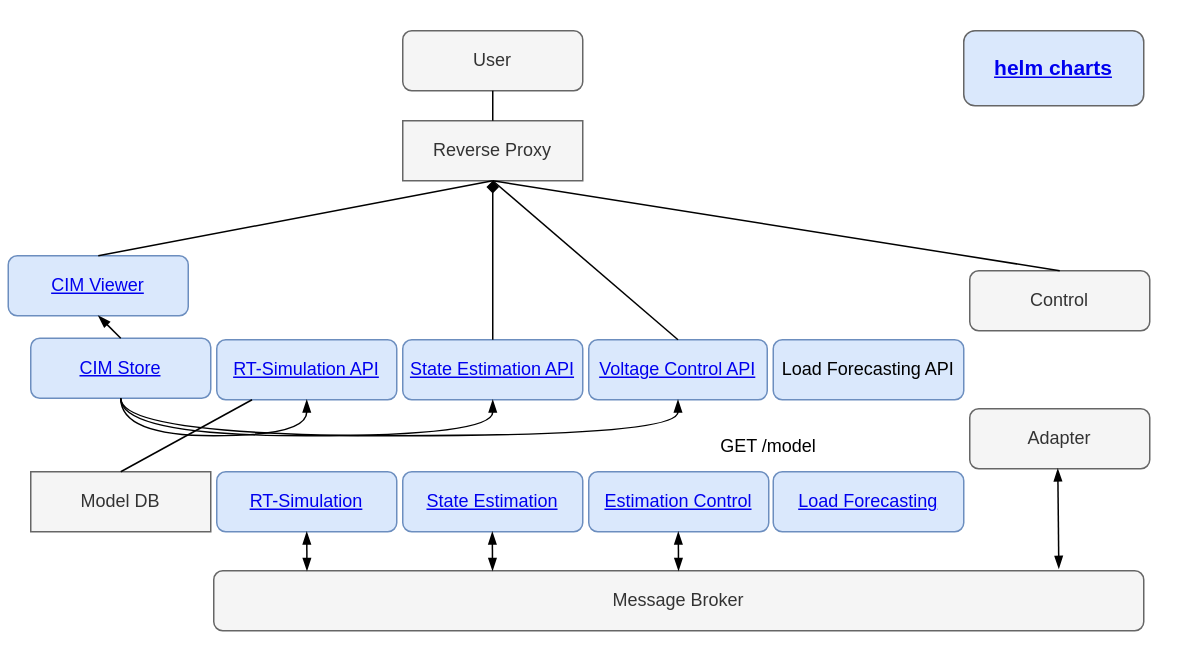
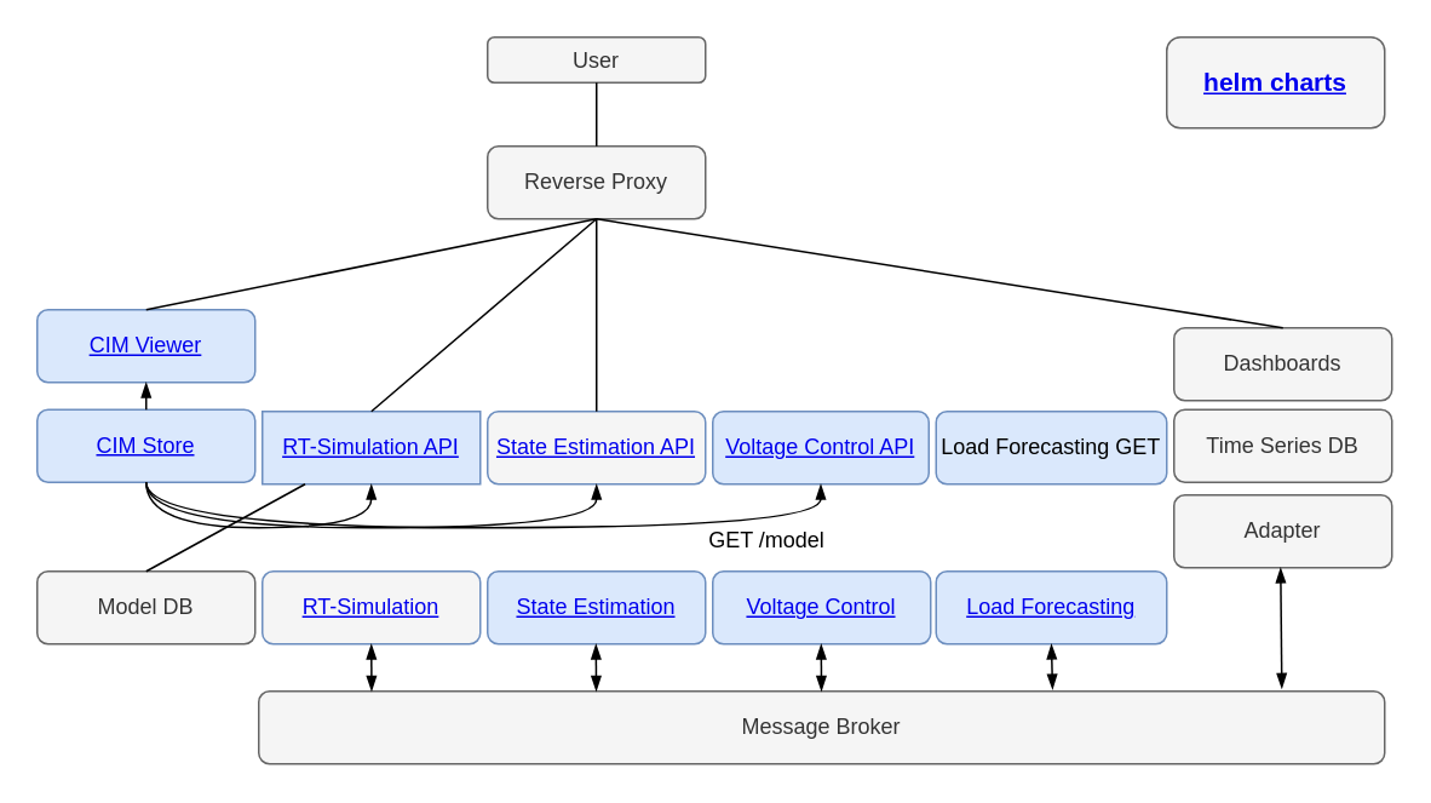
- <mxCell id="26" value="User" style="rounded=1;whiteSpace=wrap;html=1;fillColor=#f5f5f5;strokeColor=#666666;fontColor=#333333;" parent="1" vertex="1"><mxGeometry x="268" y="20" width="120" height="40" as="geometry" /></mxCell>
+ <mxCell id="26" value="User" style="rounded=1;whiteSpace=wrap;html=1;fillColor=#f5f5f5;strokeColor=#666666;fontColor=#333333;" parent="1" vertex="1"><mxGeometry x="268" y="20" width="120" height="25" as="geometry" /></mxCell>
- <mxCell id="33" value="&lt;a href=&quot;https://github.com/sogno-platform/helm-charts&quot;&gt;helm charts&lt;/a&gt;" style="rounded=1;whiteSpace=wrap;html=1;fillColor=#dae8fc;strokeColor=#666666;fontColor=#333333;fontSize=14;fontStyle=1;" parent="1" vertex="1"><mxGeometry x="642" y="20" width="120" height="50" as="geometry" /></mxCell>
+ <mxCell id="33" value="&lt;a href=&quot;https://github.com/sogno-platform/helm-charts&quot;&gt;helm charts&lt;/a&gt;" style="rounded=1;whiteSpace=wrap;html=1;fillColor=#f5f5f5;strokeColor=#666666;fontColor=#333333;fontSize=14;fontStyle=1" parent="1" vertex="1"><mxGeometry x="642" y="20" width="120" height="50" as="geometry" /></mxCell>
- <mxCell id="25" value="Reverse Proxy" style="whiteSpace=wrap;html=1;fillColor=#f5f5f5;strokeColor=#666666;fontColor=#333333;rounded=0;" parent="1" vertex="1"><mxGeometry x="268" y="80" width="120" height="40" as="geometry" /></mxCell>
+ <mxCell id="25" value="Reverse Proxy" style="rounded=1;whiteSpace=wrap;html=1;fillColor=#f5f5f5;strokeColor=#666666;fontColor=#333333;" parent="1" vertex="1"><mxGeometry x="268" y="80" width="120" height="40" as="geometry" /></mxCell>
- <mxCell id="28" value="" style="endArrow=diamond;html=1;entryX=0.5;entryY=1;entryDx=0;entryDy=0;exitX=0.5;exitY=0;exitDx=0;exitDy=0;" parent="1" source="4" target="25" edge="1"><mxGeometry width="50" height="50" relative="1" as="geometry"><mxPoint x="214" y="236" as="sourcePoint" /><mxPoint x="314" y="160" as="targetPoint" /></mxGeometry></mxCell>
+ <mxCell id="28" value="" style="endArrow=none;html=1;entryX=0.5;entryY=1;entryDx=0;entryDy=0;exitX=0.5;exitY=0;exitDx=0;exitDy=0;" parent="1" source="4" target="25" edge="1"><mxGeometry width="50" height="50" relative="1" as="geometry"><mxPoint x="214" y="236" as="sourcePoint" /><mxPoint x="314" y="160" as="targetPoint" /></mxGeometry></mxCell>
- <mxCell id="29" value="" style="endArrow=none;html=1;entryX=0.5;entryY=1;entryDx=0;entryDy=0;exitX=0.5;exitY=0;exitDx=0;exitDy=0;" parent="1" source="13" target="25" edge="1"><mxGeometry width="50" height="50" relative="1" as="geometry"><mxPoint x="338" y="236" as="sourcePoint" /><mxPoint x="314" y="160" as="targetPoint" /></mxGeometry></mxCell>
+ <mxCell id="27" value="" style="endArrow=none;html=1;entryX=0.5;entryY=1;entryDx=0;entryDy=0;exitX=0.5;exitY=0;exitDx=0;exitDy=0;" parent="1" source="3" target="25" edge="1"><mxGeometry width="50" height="50" relative="1" as="geometry"><mxPoint x="314" y="250" as="sourcePoint" /><mxPoint x="364" y="200" as="targetPoint" /></mxGeometry></mxCell>
- <mxCell id="8" value="&lt;a href=&quot;https://github.com/sogno-platform/pintura&quot;&gt;CIM Viewer&lt;/a&gt;" style="rounded=1;whiteSpace=wrap;html=1;fillColor=#dae8fc;strokeColor=#6c8ebf;" parent="1" vertex="1"><mxGeometry x="5" y="170" width="120" height="40" as="geometry" /></mxCell>
+ <mxCell id="8" value="&lt;a href=&quot;https://github.com/sogno-platform/pintura&quot;&gt;CIM Viewer&lt;/a&gt;" style="rounded=1;whiteSpace=wrap;html=1;fillColor=#dae8fc;strokeColor=#6c8ebf;" parent="1" vertex="1"><mxGeometry x="20" y="170" width="120" height="40" as="geometry" /></mxCell>
- <mxCell id="12" value="Control" style="rounded=1;whiteSpace=wrap;html=1;fillColor=#f5f5f5;strokeColor=#666666;fontColor=#333333;" parent="1" vertex="1"><mxGeometry x="646" y="180" width="120" height="40" as="geometry" /></mxCell>
+ <mxCell id="12" value="Dashboards" style="rounded=1;whiteSpace=wrap;html=1;fillColor=#f5f5f5;strokeColor=#666666;fontColor=#333333;" parent="1" vertex="1"><mxGeometry x="646" y="180" width="120" height="40" as="geometry" /></mxCell>
+ <mxCell id="11" value="Time Series DB" style="rounded=1;whiteSpace=wrap;html=1;fillColor=#f5f5f5;strokeColor=#666666;fontColor=#333333;" parent="1" vertex="1"><mxGeometry x="646" y="225" width="120" height="40" as="geometry" /></mxCell>
- <mxCell id="3" value="&lt;a href=&quot;https://github.com/sogno-platform/dpsim-service&quot;&gt;RT-Simulation API&lt;/a&gt;" style="rounded=1;whiteSpace=wrap;html=1;fillColor=#dae8fc;strokeColor=#6c8ebf;" parent="1" vertex="1"><mxGeometry x="144" y="226" width="120" height="40" as="geometry" /></mxCell>
+ <mxCell id="3" value="&lt;a href=&quot;https://github.com/sogno-platform/dpsim-service&quot;&gt;RT-Simulation API&lt;/a&gt;" style="whiteSpace=wrap;html=1;fillColor=#dae8fc;strokeColor=#6c8ebf;rounded=0;" parent="1" vertex="1"><mxGeometry x="144" y="226" width="120" height="40" as="geometry" /></mxCell>
- <mxCell id="4" value="&lt;a href=&quot;https://github.com/sogno-platform/pyvolt-service&quot;&gt;State Estimation API&lt;/a&gt;" style="rounded=1;whiteSpace=wrap;html=1;fillColor=#dae8fc;strokeColor=#6c8ebf;" parent="1" vertex="1"><mxGeometry x="268" y="226" width="120" height="40" as="geometry" /></mxCell>
+ <mxCell id="4" value="&lt;a href=&quot;https://github.com/sogno-platform/pyvolt-service&quot;&gt;State Estimation API&lt;/a&gt;" style="rounded=1;whiteSpace=wrap;html=1;fillColor=#f5f5f5;strokeColor=#6c8ebf;" parent="1" vertex="1"><mxGeometry x="268" y="226" width="120" height="40" as="geometry" /></mxCell>
- <mxCell id="34" value="Load Forecasting API" style="rounded=1;whiteSpace=wrap;html=1;fillColor=#dae8fc;strokeColor=#6c8ebf;" parent="1" vertex="1"><mxGeometry x="515" y="226" width="127" height="40" as="geometry" /></mxCell>
+ <mxCell id="34" value="Load Forecasting GET" style="rounded=1;whiteSpace=wrap;html=1;fillColor=#dae8fc;strokeColor=#6c8ebf;" parent="1" vertex="1"><mxGeometry x="515" y="226" width="127" height="40" as="geometry" /></mxCell>
- <mxCell id="19" value="GET /model" style="text;html=1;strokeColor=none;fillColor=none;align=center;verticalAlign=middle;whiteSpace=wrap;rounded=0;" parent="1" vertex="1"><mxGeometry x="474" y="287" width="76" height="20" as="geometry" /></mxCell>
+ <mxCell id="19" value="GET /model" style="text;html=1;strokeColor=none;fillColor=none;align=center;verticalAlign=middle;whiteSpace=wrap;rounded=0;" parent="1" vertex="1"><mxGeometry x="384" y="287" width="76" height="20" as="geometry" /></mxCell>
- <mxCell id="7" value="Model DB" style="whiteSpace=wrap;html=1;fillColor=#f5f5f5;strokeColor=#666666;fontColor=#333333;rounded=0;" parent="1" vertex="1"><mxGeometry x="20" y="314" width="120" height="40" as="geometry" /></mxCell>
+ <mxCell id="7" value="Model DB" style="rounded=1;whiteSpace=wrap;html=1;fillColor=#f5f5f5;strokeColor=#666666;fontColor=#333333;" parent="1" vertex="1"><mxGeometry x="20" y="314" width="120" height="40" as="geometry" /></mxCell>
- <mxCell id="2" value="&lt;a href=&quot;https://github.com/sogno-platform/dpsim&quot;&gt;RT-Simulation&lt;/a&gt;" style="rounded=1;whiteSpace=wrap;html=1;fillColor=#dae8fc;strokeColor=#6c8ebf;" parent="1" vertex="1"><mxGeometry x="144" y="314" width="120" height="40" as="geometry" /></mxCell>
+ <mxCell id="2" value="&lt;a href=&quot;https://github.com/sogno-platform/dpsim&quot;&gt;RT-Simulation&lt;/a&gt;" style="rounded=1;whiteSpace=wrap;html=1;fillColor=#f5f5f5;strokeColor=#6c8ebf;" parent="1" vertex="1"><mxGeometry x="144" y="314" width="120" height="40" as="geometry" /></mxCell>
- <mxCell id="14" value="&lt;a href=&quot;https://github.com/sogno-platform/covee&quot;&gt;Estimation Control&lt;/a&gt;" style="rounded=1;whiteSpace=wrap;html=1;fillColor=#dae8fc;strokeColor=#6c8ebf;" parent="1" vertex="1"><mxGeometry x="392" y="314" width="120" height="40" as="geometry" /></mxCell>
+ <mxCell id="14" value="&lt;a href=&quot;https://github.com/sogno-platform/covee&quot;&gt;Voltage Control&lt;/a&gt;" style="rounded=1;whiteSpace=wrap;html=1;fillColor=#dae8fc;strokeColor=#6c8ebf;" parent="1" vertex="1"><mxGeometry x="392" y="314" width="120" height="40" as="geometry" /></mxCell>
+ <mxCell id="36" value="" style="endArrow=blockThin;startArrow=blockThin;html=1;startFill=1;endFill=1;exitX=0.5;exitY=1;exitDx=0;exitDy=0;entryX=0.705;entryY=-0.025;entryDx=0;entryDy=0;entryPerimeter=0;" parent="1" source="35" target="9" edge="1"><mxGeometry width="50" height="50" relative="1" as="geometry"><mxPoint x="461.71" y="364" as="sourcePoint" /><mxPoint x="461.85" y="390" as="targetPoint" /></mxGeometry></mxCell>
